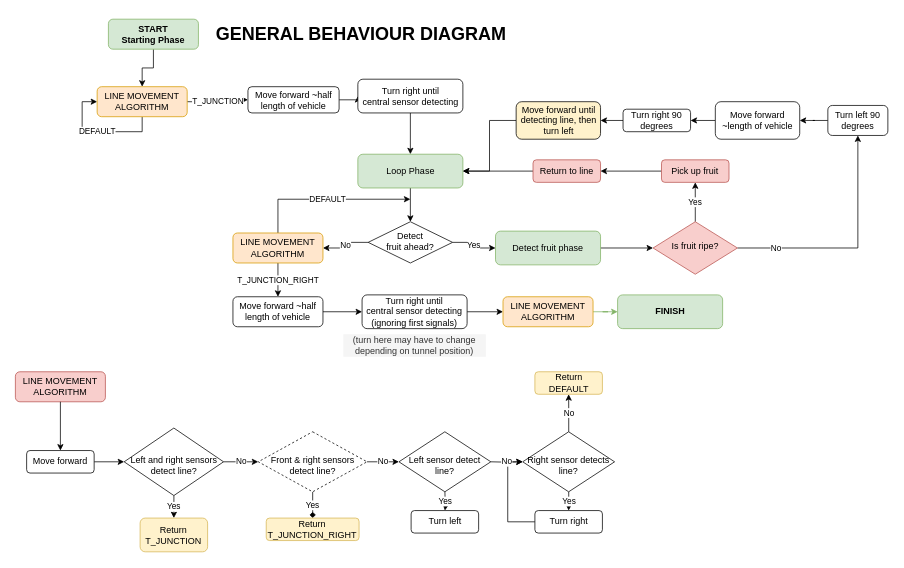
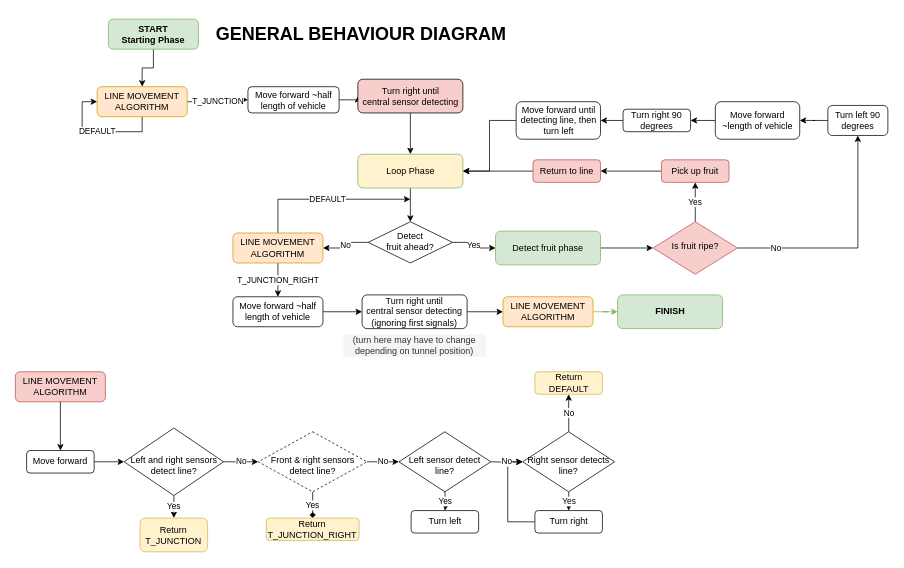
- <mxCell id="8" value="Turn right until&lt;br&gt;central sensor detecting" style="rounded=1;whiteSpace=wrap;html=1;" vertex="1" parent="1"><mxGeometry x="476.5" y="105" width="140" height="45" as="geometry" /></mxCell>
+ <mxCell id="8" value="Turn right until&lt;br&gt;central sensor detecting" style="rounded=1;whiteSpace=wrap;html=1;fillColor=#f8cecc;" vertex="1" parent="1"><mxGeometry x="476.5" y="105" width="140" height="45" as="geometry" /></mxCell>
- <mxCell id="58" value="Move forward until detecting line, then turn left" style="rounded=1;whiteSpace=wrap;html=1;fillColor=#fff2cc;" vertex="1" parent="1"><mxGeometry x="687.5" y="135" width="112.5" height="50" as="geometry" /></mxCell>
+ <mxCell id="58" value="Move forward until detecting line, then turn left" style="rounded=1;whiteSpace=wrap;html=1;" vertex="1" parent="1"><mxGeometry x="687.5" y="135" width="112.5" height="50" as="geometry" /></mxCell>
- <mxCell id="10" value="Loop Phase" style="rounded=1;whiteSpace=wrap;html=1;fillColor=#d5e8d4;strokeColor=#82b366;" vertex="1" parent="1"><mxGeometry x="476.5" y="205" width="140" height="45" as="geometry" /></mxCell>
+ <mxCell id="10" value="Loop Phase" style="rounded=1;whiteSpace=wrap;html=1;fillColor=#fff2cc;strokeColor=#82b366;" vertex="1" parent="1"><mxGeometry x="476.5" y="205" width="140" height="45" as="geometry" /></mxCell>
